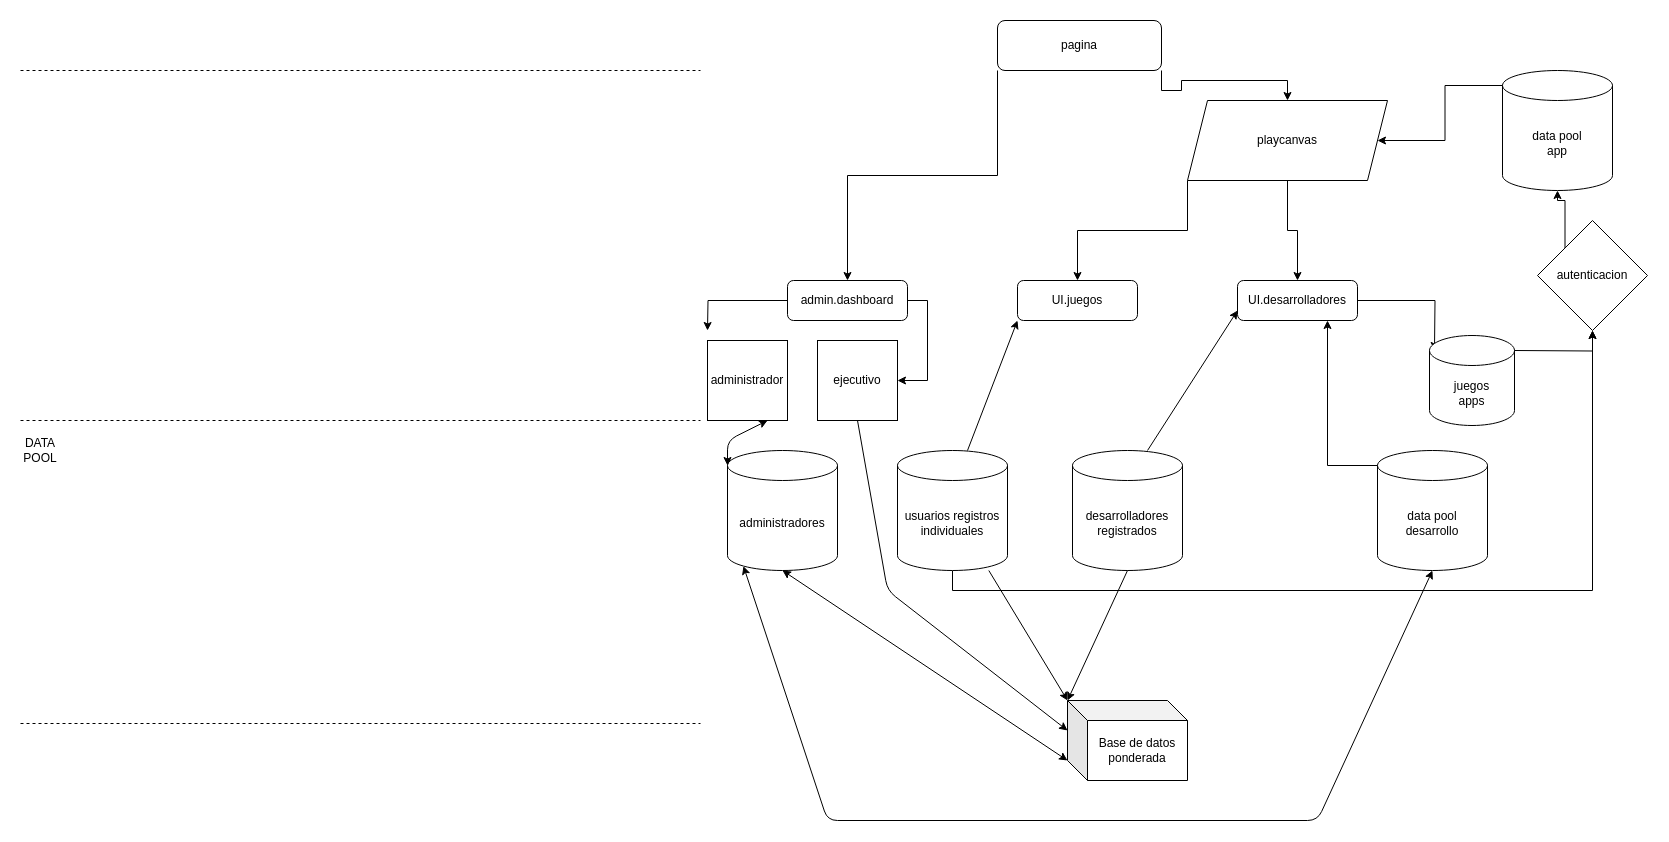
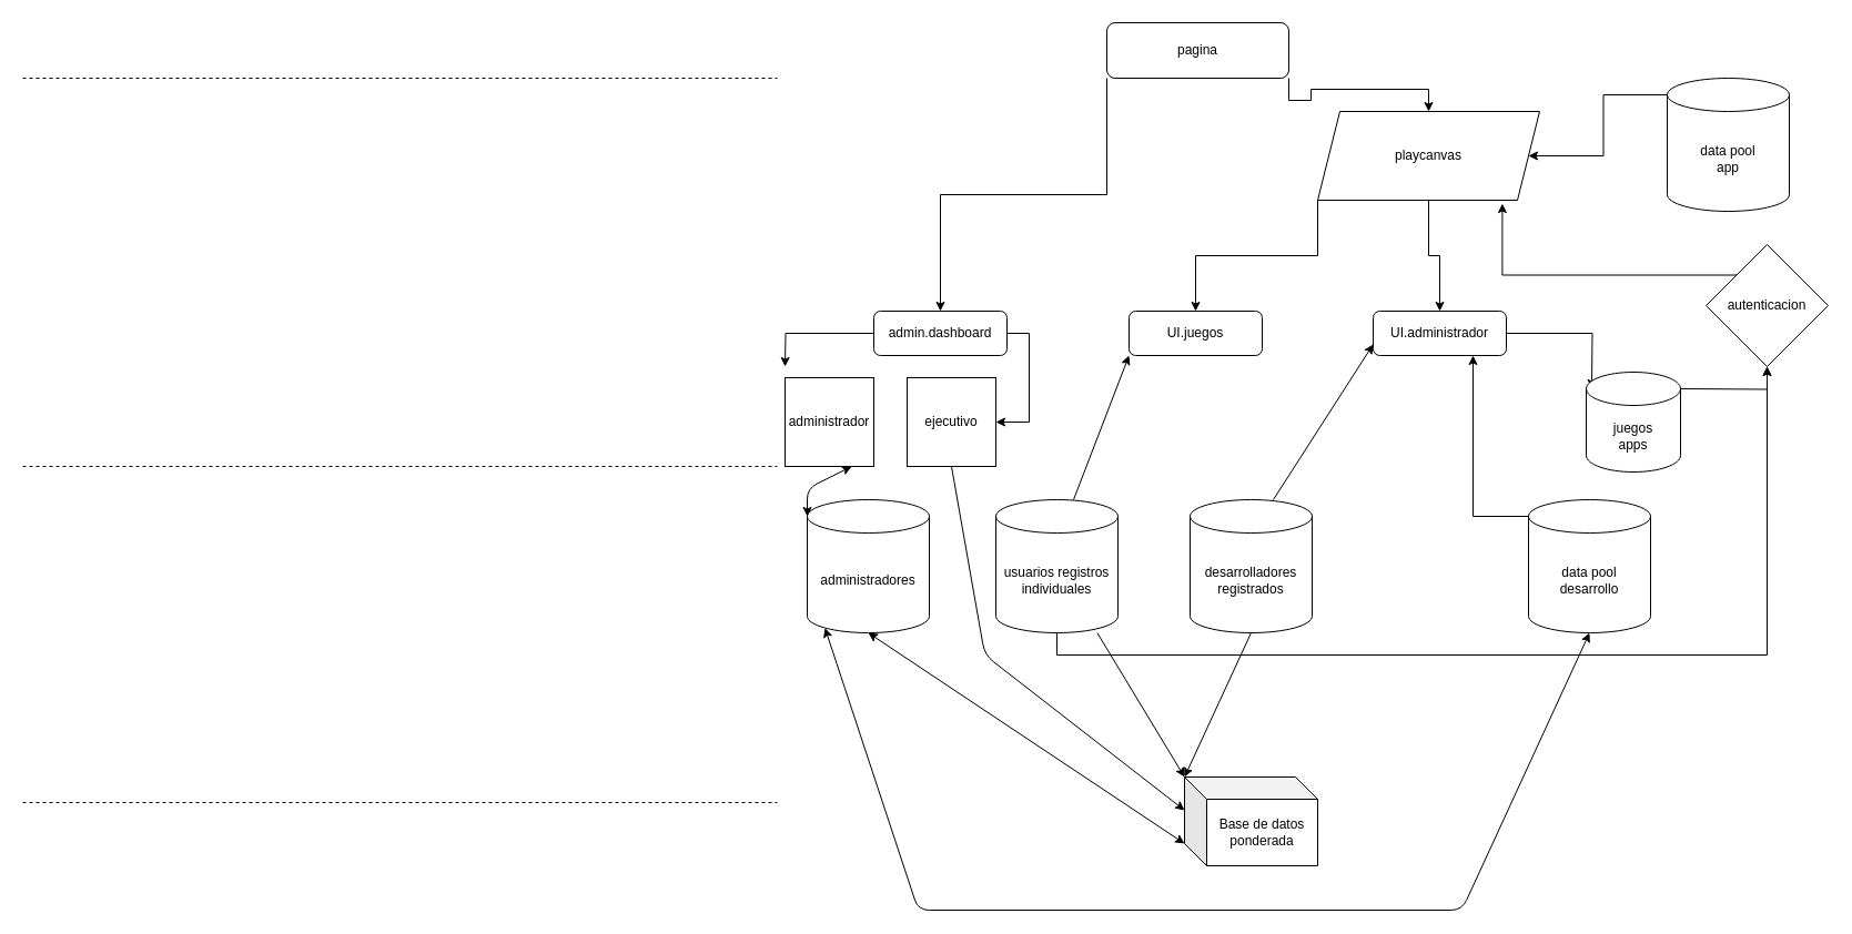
- <mxCell id="33" style="edgeStyle=orthogonalEdgeStyle;rounded=0;orthogonalLoop=1;jettySize=auto;html=1;exitX=0;exitY=0;exitDx=0;exitDy=0;" edge="1" parent="1" source="34" target="13"><mxGeometry relative="1" as="geometry" /></mxCell>
+ <mxCell id="33" style="edgeStyle=orthogonalEdgeStyle;rounded=0;orthogonalLoop=1;jettySize=auto;html=1;exitX=0;exitY=0;exitDx=0;exitDy=0;entryX=0.832;entryY=1.038;entryDx=0;entryDy=0;entryPerimeter=0;" edge="1" parent="1" source="34" target="27"><mxGeometry relative="1" as="geometry" /></mxCell>
- <mxCell id="7" value="UI.desarrolladores" style="rounded=1;whiteSpace=wrap;html=1;fontSize=12;glass=0;strokeWidth=1;shadow=0;" vertex="1" parent="1"><mxGeometry x="1237" y="280" width="120" height="40" as="geometry" /></mxCell>
+ <mxCell id="7" value="UI.administrador" style="rounded=1;whiteSpace=wrap;html=1;fontSize=12;glass=0;strokeWidth=1;shadow=0;" vertex="1" parent="1"><mxGeometry x="1237" y="280" width="120" height="40" as="geometry" /></mxCell>
- <mxCell id="40" value="DATA POOL" style="text;html=1;strokeColor=none;fillColor=none;align=center;verticalAlign=middle;whiteSpace=wrap;rounded=0;" vertex="1" parent="1"><mxGeometry x="20" y="440" width="40" height="20" as="geometry" /></mxCell>
